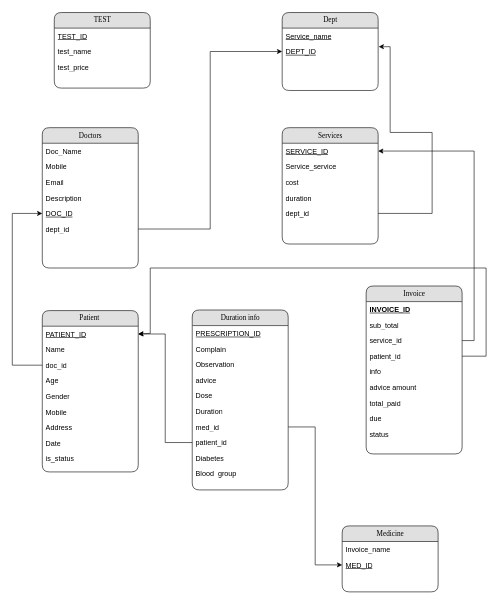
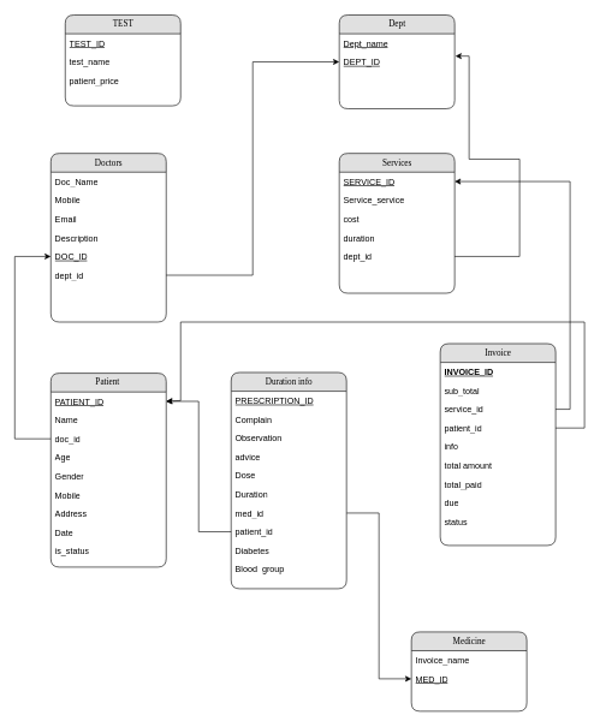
- <mxCell id="7" value="Service_name" style="text;html=1;strokeColor=none;fillColor=none;spacingLeft=4;spacingRight=4;whiteSpace=wrap;overflow=hidden;rotatable=0;points=[[0,0.5],[1,0.5]];portConstraint=eastwest;fontStyle=4" parent="6" vertex="1"><mxGeometry y="26" width="160" height="26" as="geometry" /></mxCell>
+ <mxCell id="7" value="Dept_name" style="text;html=1;strokeColor=none;fillColor=none;spacingLeft=4;spacingRight=4;whiteSpace=wrap;overflow=hidden;rotatable=0;points=[[0,0.5],[1,0.5]];portConstraint=eastwest;fontStyle=4" parent="6" vertex="1"><mxGeometry y="26" width="160" height="26" as="geometry" /></mxCell>
- <mxCell id="5" value="test_price" style="text;html=1;strokeColor=none;fillColor=none;spacingLeft=4;spacingRight=4;whiteSpace=wrap;overflow=hidden;rotatable=0;points=[[0,0.5],[1,0.5]];portConstraint=eastwest;fontStyle=0" parent="2" vertex="1"><mxGeometry y="78" width="160" height="26" as="geometry" /></mxCell>
+ <mxCell id="5" value="patient_price" style="text;html=1;strokeColor=none;fillColor=none;spacingLeft=4;spacingRight=4;whiteSpace=wrap;overflow=hidden;rotatable=0;points=[[0,0.5],[1,0.5]];portConstraint=eastwest;fontStyle=0" parent="2" vertex="1"><mxGeometry y="78" width="160" height="26" as="geometry" /></mxCell>
- <mxCell id="41" value="advice amount&amp;nbsp;" style="text;html=1;strokeColor=none;fillColor=none;spacingLeft=4;spacingRight=4;whiteSpace=wrap;overflow=hidden;rotatable=0;points=[[0,0.5],[1,0.5]];portConstraint=eastwest;" vertex="1" parent="35"><mxGeometry y="156" width="160" height="26" as="geometry" /></mxCell>
+ <mxCell id="41" value="total amount&amp;nbsp;" style="text;html=1;strokeColor=none;fillColor=none;spacingLeft=4;spacingRight=4;whiteSpace=wrap;overflow=hidden;rotatable=0;points=[[0,0.5],[1,0.5]];portConstraint=eastwest;" vertex="1" parent="35"><mxGeometry y="156" width="160" height="26" as="geometry" /></mxCell>
